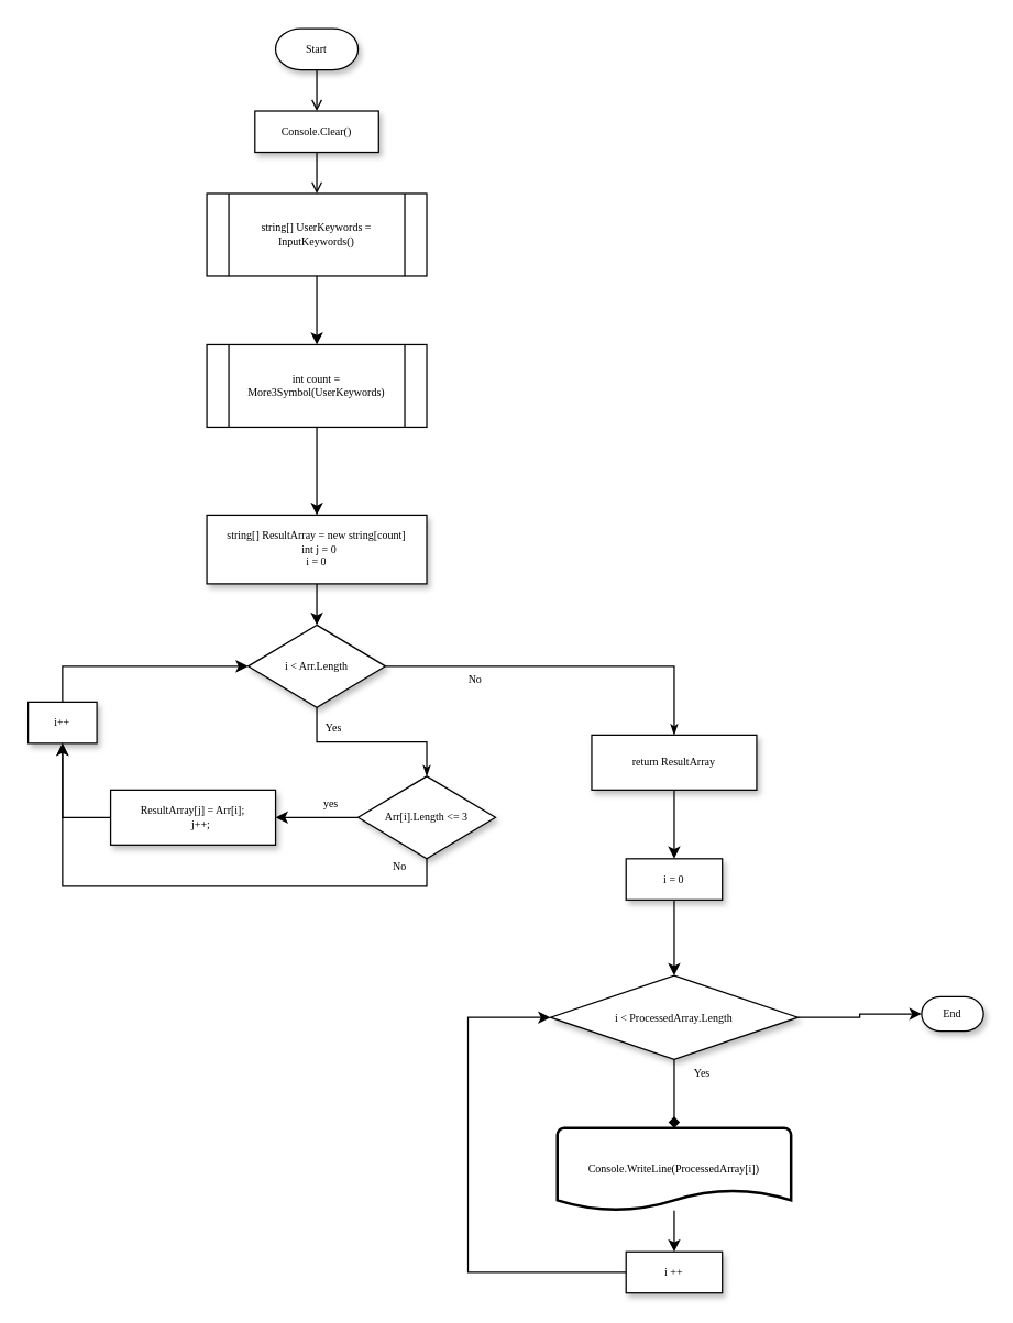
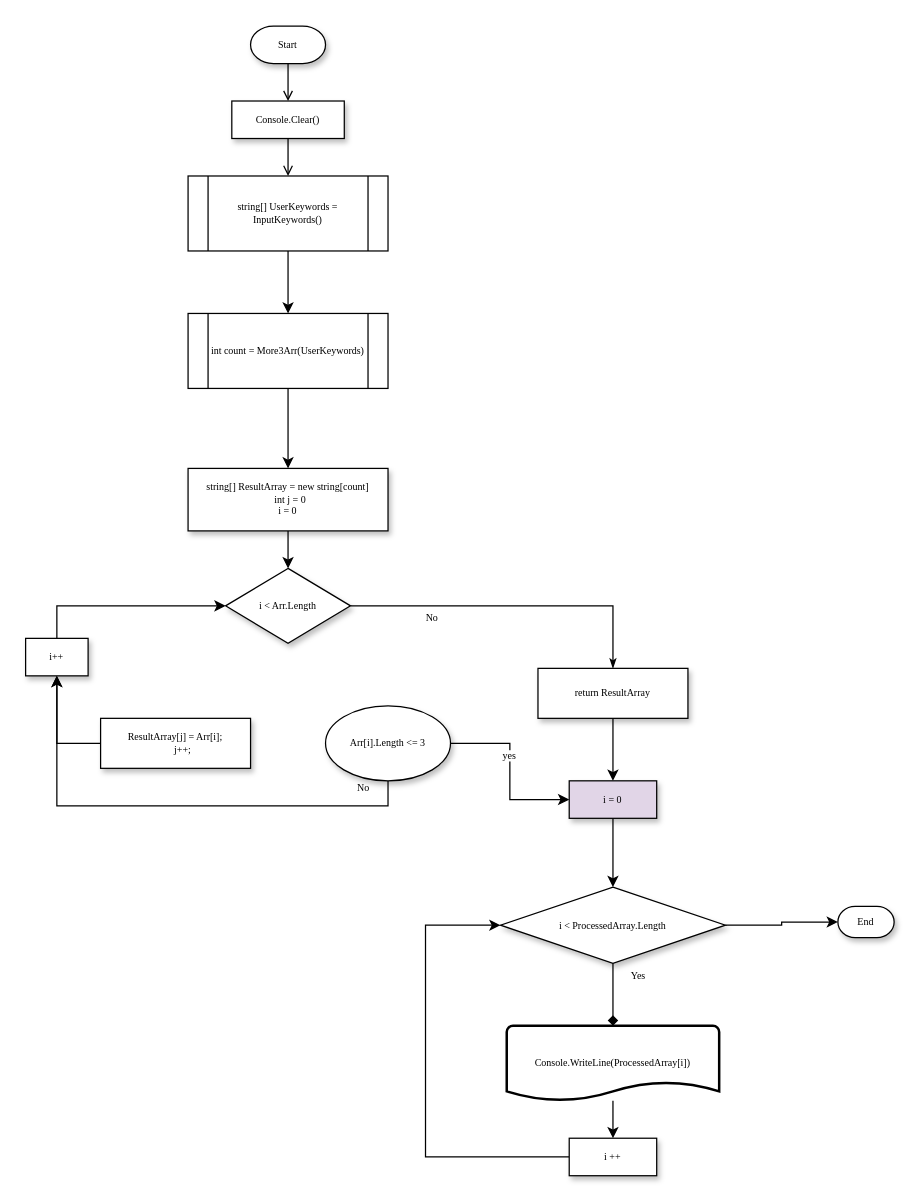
- <mxCell id="22" value="int count = More3Symbol(UserKeywords)" style="shape=process;whiteSpace=wrap;html=1;backgroundOutline=1;fontFamily=Verdana;fontSize=8;" vertex="1" parent="1"><mxGeometry x="150" y="250" width="160" height="60" as="geometry" /></mxCell>
+ <mxCell id="22" value="int count = More3Arr(UserKeywords)" style="shape=process;whiteSpace=wrap;html=1;backgroundOutline=1;fontFamily=Verdana;fontSize=8;" vertex="1" parent="1"><mxGeometry x="150" y="250" width="160" height="60" as="geometry" /></mxCell>
- <mxCell id="4" value="Yes" style="edgeStyle=orthogonalEdgeStyle;rounded=0;html=1;labelBackgroundColor=none;startSize=5;endArrow=classicThin;endFill=1;endSize=5;jettySize=auto;orthogonalLoop=1;strokeWidth=1;fontFamily=Verdana;fontSize=8" parent="1" source="6" target="20" edge="1"><mxGeometry x="-0.429" y="10" relative="1" as="geometry"><mxPoint as="offset" /><mxPoint x="270" y="649" as="targetPoint" /></mxGeometry></mxCell>
- <mxCell id="18" value="yes" style="edgeStyle=orthogonalEdgeStyle;rounded=0;orthogonalLoop=1;jettySize=auto;html=1;fontFamily=Verdana;fontSize=8;" edge="1" parent="1" source="20" target="8"><mxGeometry x="-0.333" y="-10" relative="1" as="geometry"><mxPoint as="offset" /></mxGeometry></mxCell>
+ <mxCell id="18" value="yes" style="edgeStyle=orthogonalEdgeStyle;rounded=0;orthogonalLoop=1;jettySize=auto;html=1;fontFamily=Verdana;fontSize=8;" edge="1" parent="1" source="20" target="24"><mxGeometry x="-0.333" y="-10" relative="1" as="geometry"><mxPoint as="offset" /></mxGeometry></mxCell>
- <mxCell id="20" value="Arr[i].Length &amp;lt;= 3" style="rhombus;whiteSpace=wrap;html=1;rounded=0;shadow=1;labelBackgroundColor=none;strokeWidth=1;fontFamily=Verdana;fontSize=8;align=center;" vertex="1" parent="1"><mxGeometry x="260" y="564" width="100" height="60" as="geometry" /></mxCell>
+ <mxCell id="20" value="Arr[i].Length &amp;lt;= 3" style="ellipse;whiteSpace=wrap;html=1;shadow=1;labelBackgroundColor=none;strokeWidth=1;fontFamily=Verdana;fontSize=8;align=center;" vertex="1" parent="1"><mxGeometry x="260" y="564" width="100" height="60" as="geometry" /></mxCell>
- <mxCell id="24" value="i = 0" style="whiteSpace=wrap;html=1;fontSize=8;fontFamily=Verdana;rounded=0;shadow=1;labelBackgroundColor=none;strokeWidth=1;" vertex="1" parent="1"><mxGeometry x="455" y="624" width="70" height="30" as="geometry" /></mxCell>
+ <mxCell id="24" value="i = 0" style="whiteSpace=wrap;html=1;fontSize=8;fontFamily=Verdana;rounded=0;shadow=1;labelBackgroundColor=none;strokeWidth=1;fillColor=#e1d5e7;" vertex="1" parent="1"><mxGeometry x="455" y="624" width="70" height="30" as="geometry" /></mxCell>
